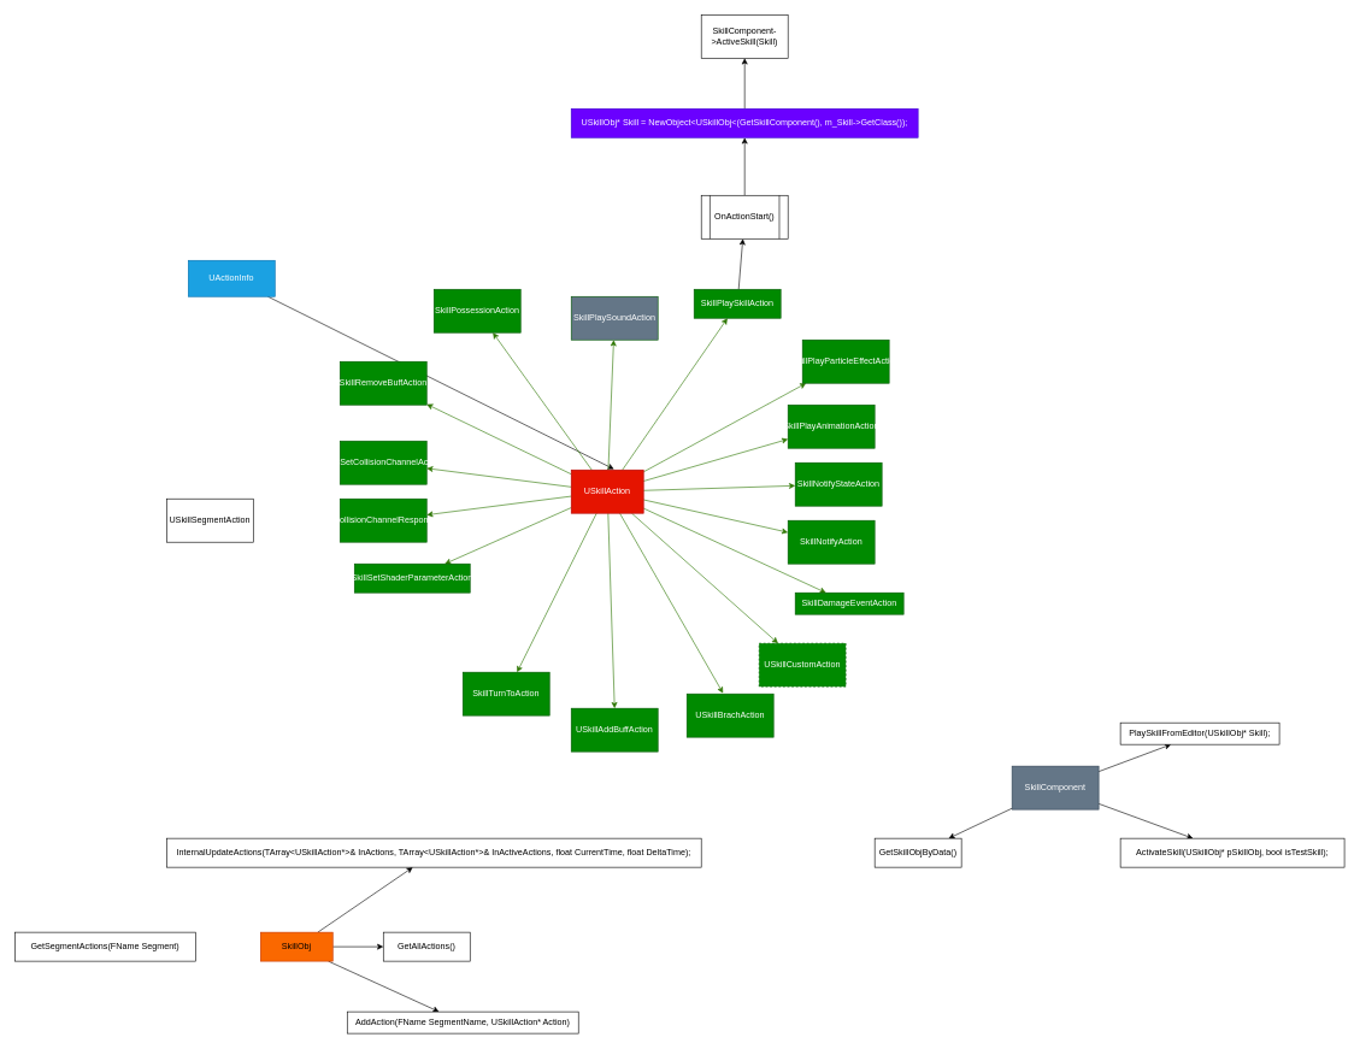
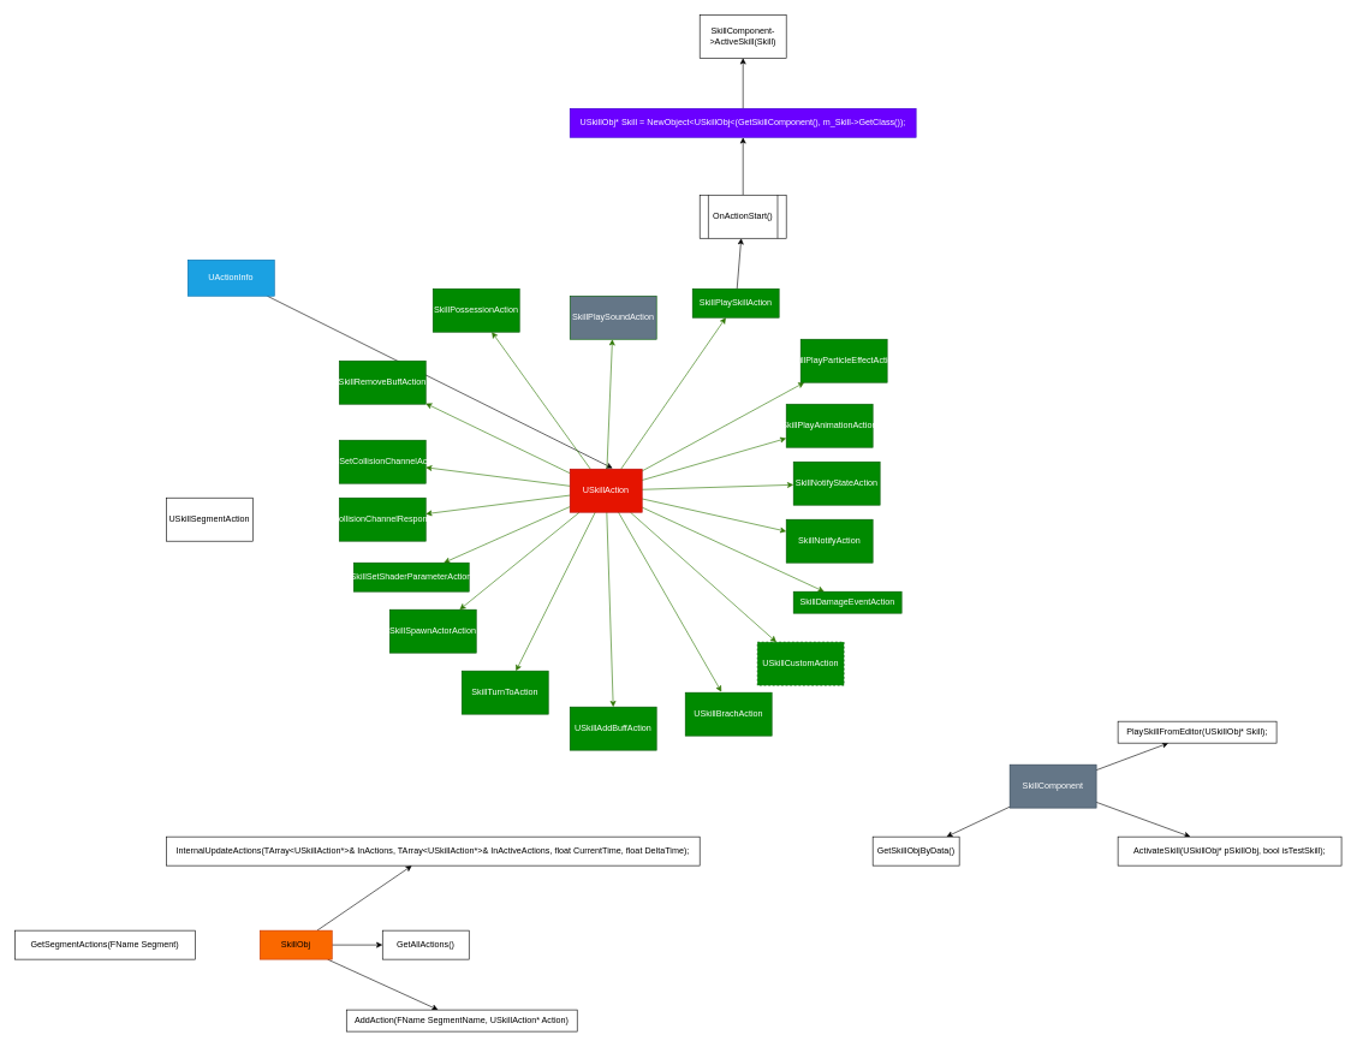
+ <mxCell id="20" style="edgeStyle=none;rounded=0;orthogonalLoop=1;jettySize=auto;html=1;fillColor=#60a917;strokeColor=#2D7600;" edge="1" parent="1" source="22" target="39"><mxGeometry relative="1" as="geometry"><mxPoint x="500" y="870" as="targetPoint" /></mxGeometry></mxCell>
+ <mxCell id="39" value="SkillSpawnActorAction" style="rounded=0;whiteSpace=wrap;html=1;fillColor=#008a00;strokeColor=#005700;fontColor=#ffffff;" vertex="1" parent="1"><mxGeometry x="540" y="845" width="120" height="60" as="geometry" /></mxCell>
